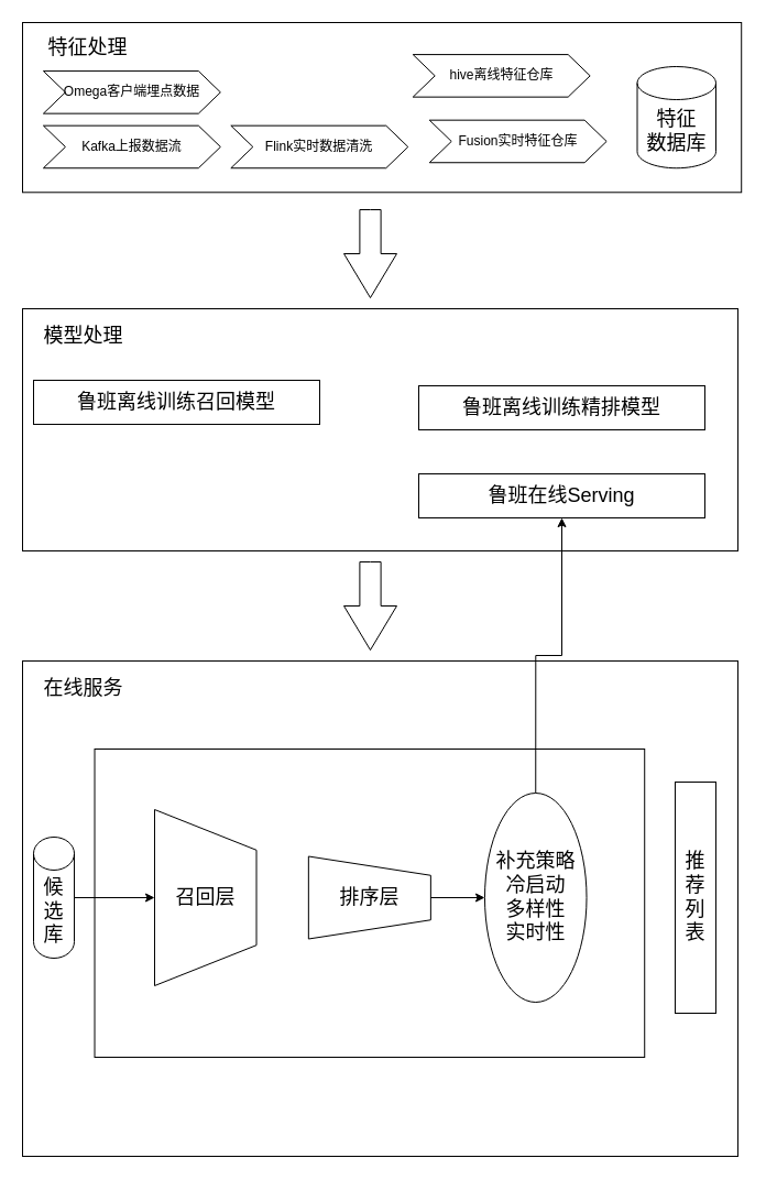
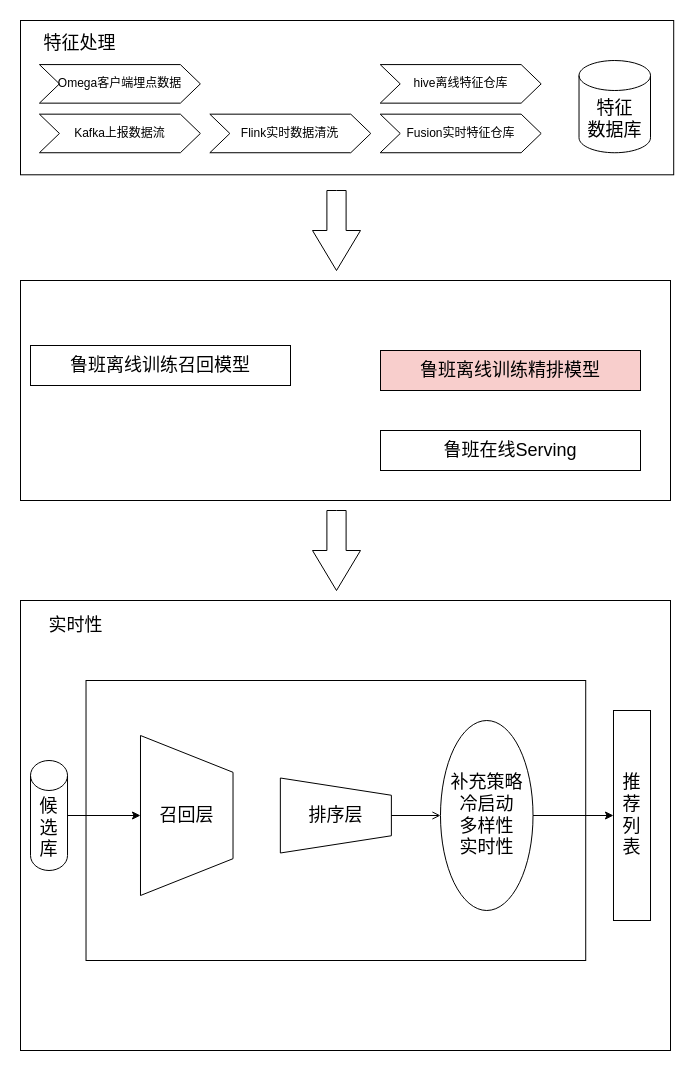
- <mxCell id="8" value="hive离线特征仓库" style="shape=step;perimeter=stepPerimeter;whiteSpace=wrap;html=1;fixedSize=1;" vertex="1" parent="4"><mxGeometry x="354.733" y="29.082" width="160.933" height="38.571" as="geometry" /></mxCell>
+ <mxCell id="8" value="hive离线特征仓库" style="shape=step;perimeter=stepPerimeter;whiteSpace=wrap;html=1;fixedSize=1;" vertex="1" parent="4"><mxGeometry x="359.733" y="44.082" width="160.933" height="38.571" as="geometry" /></mxCell>
- <mxCell id="11" value="Fusion实时特征仓库" style="shape=step;perimeter=stepPerimeter;whiteSpace=wrap;html=1;fixedSize=1;" vertex="1" parent="4"><mxGeometry x="369.733" y="88.673" width="160.933" height="38.571" as="geometry" /></mxCell>
+ <mxCell id="11" value="Fusion实时特征仓库" style="shape=step;perimeter=stepPerimeter;whiteSpace=wrap;html=1;fixedSize=1;" vertex="1" parent="4"><mxGeometry x="359.733" y="93.673" width="160.933" height="38.571" as="geometry" /></mxCell>
- <mxCell id="3" value="模型处理" style="text;html=1;resizable=0;autosize=1;align=center;verticalAlign=middle;points=[];fillColor=none;strokeColor=none;rounded=0;fontSize=18;" vertex="1" parent="1"><mxGeometry x="30" y="290" width="90" height="30" as="geometry" /></mxCell>
- <mxCell id="15" value="鲁班离线训练精排模型" style="rounded=0;whiteSpace=wrap;html=1;fontSize=18;" vertex="1" parent="1"><mxGeometry x="380" y="350" width="260" height="40" as="geometry" /></mxCell>
+ <mxCell id="15" value="鲁班离线训练精排模型" style="rounded=0;whiteSpace=wrap;html=1;fontSize=18;fillColor=#f8cecc;" vertex="1" parent="1"><mxGeometry x="380" y="350" width="260" height="40" as="geometry" /></mxCell>
- <mxCell id="26" value="" style="edgeStyle=orthogonalEdgeStyle;rounded=0;orthogonalLoop=1;jettySize=auto;html=1;fontSize=18;" edge="1" parent="21" source="27" target="17"><mxGeometry relative="1" as="geometry" /></mxCell>
+ <mxCell id="26" value="" style="edgeStyle=orthogonalEdgeStyle;rounded=0;orthogonalLoop=1;jettySize=auto;html=1;fontSize=18;" edge="1" parent="21" source="27" target="22"><mxGeometry relative="1" as="geometry" /></mxCell>
- <mxCell id="20" value="在线服务" style="text;html=1;resizable=0;autosize=1;align=center;verticalAlign=middle;points=[];fillColor=none;strokeColor=none;rounded=0;fontSize=18;" vertex="1" parent="18"><mxGeometry x="10" y="10" width="90" height="30" as="geometry" /></mxCell>
+ <mxCell id="20" value="实时性" style="text;html=1;resizable=0;autosize=1;align=center;verticalAlign=middle;points=[];fillColor=none;strokeColor=none;rounded=0;fontSize=18;" vertex="1" parent="18"><mxGeometry x="10" y="10" width="90" height="30" as="geometry" /></mxCell>
- <mxCell id="28" value="" style="edgeStyle=orthogonalEdgeStyle;rounded=0;orthogonalLoop=1;jettySize=auto;html=1;fontSize=18;" edge="1" parent="21" source="25" target="27"><mxGeometry relative="1" as="geometry" /></mxCell>
+ <mxCell id="28" value="" style="edgeStyle=orthogonalEdgeStyle;rounded=0;orthogonalLoop=1;jettySize=auto;html=1;fontSize=18;endArrow=open;" edge="1" parent="21" source="25" target="27"><mxGeometry relative="1" as="geometry" /></mxCell>
